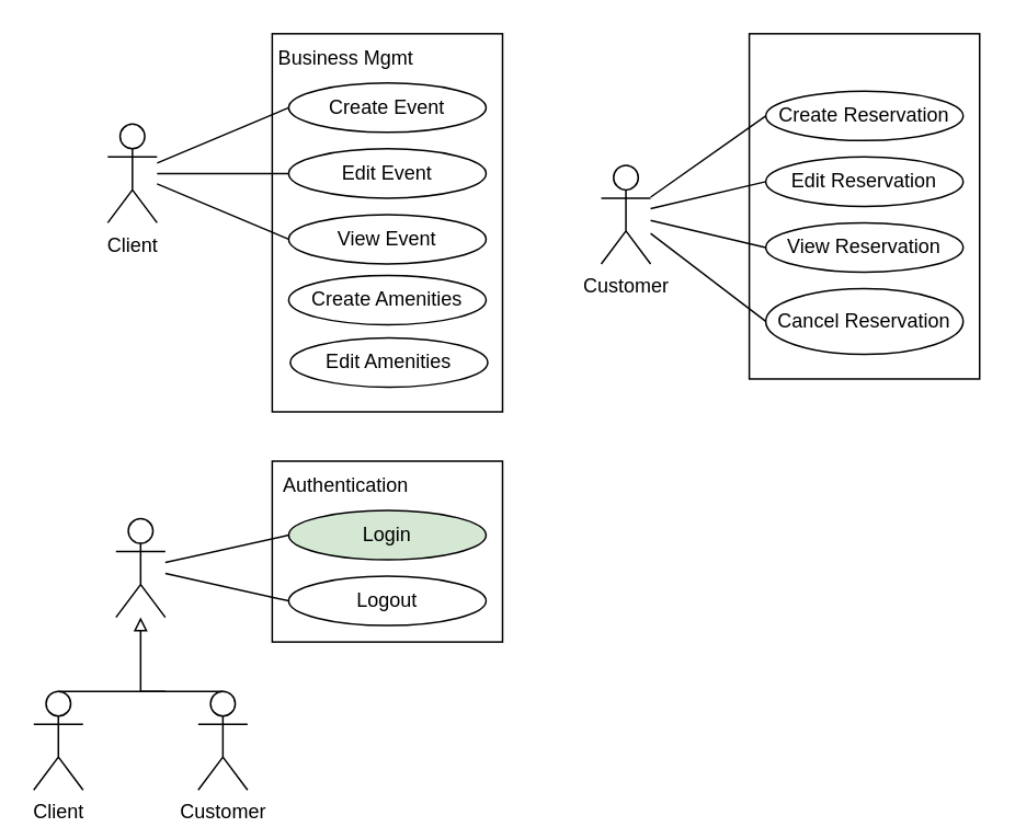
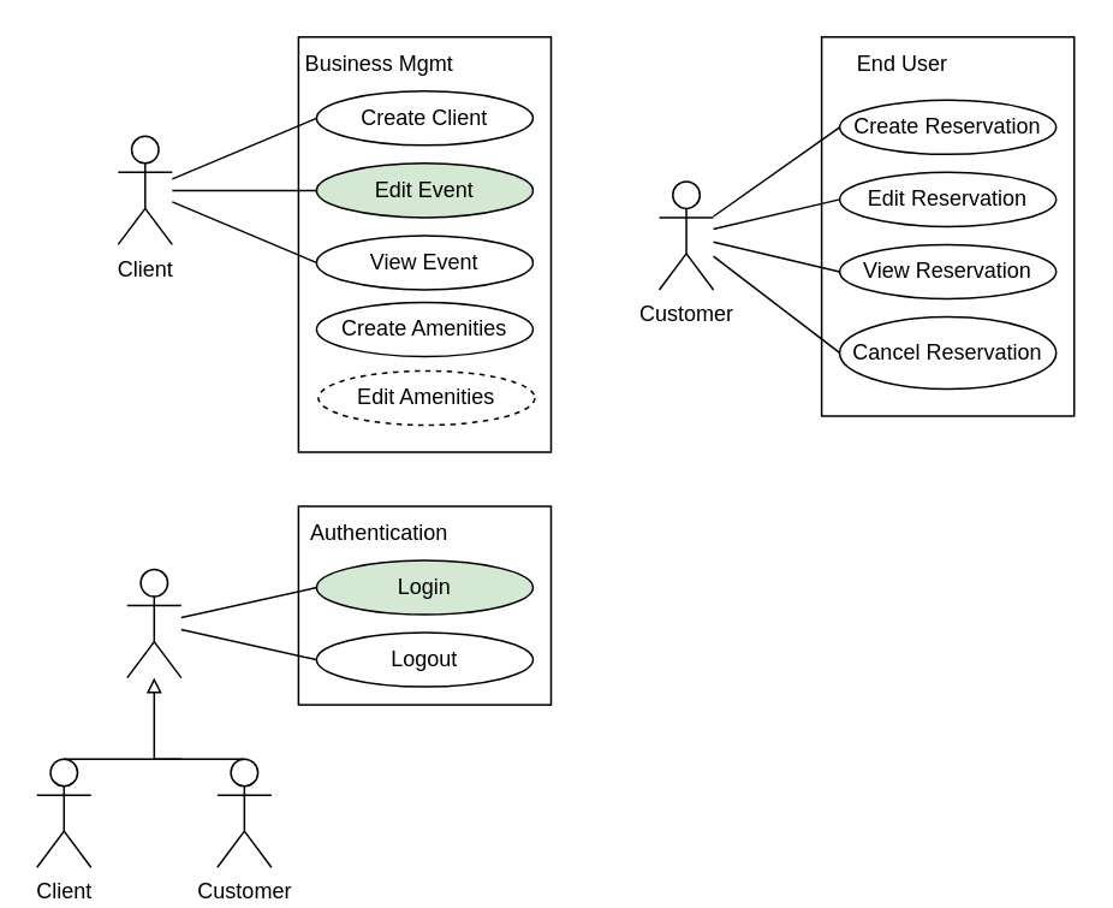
+ <mxCell id="32" value="End User" style="text;html=1;strokeColor=none;fillColor=none;align=center;verticalAlign=middle;whiteSpace=wrap;rounded=0;" parent="1" vertex="1"><mxGeometry x="455" y="20" width="90" height="30" as="geometry" /></mxCell>
- <mxCell id="4" value="Create Event" style="ellipse;whiteSpace=wrap;html=1;" parent="1" vertex="1"><mxGeometry x="175" y="50" width="120" height="30" as="geometry" /></mxCell>
+ <mxCell id="4" value="Create Client" style="ellipse;whiteSpace=wrap;html=1;" parent="1" vertex="1"><mxGeometry x="175" y="50" width="120" height="30" as="geometry" /></mxCell>
- <mxCell id="5" value="Edit Event" style="ellipse;whiteSpace=wrap;html=1;" parent="1" vertex="1"><mxGeometry x="175" y="90" width="120" height="30" as="geometry" /></mxCell>
+ <mxCell id="5" value="Edit Event" style="ellipse;whiteSpace=wrap;html=1;fillColor=#d5e8d4;" parent="1" vertex="1"><mxGeometry x="175" y="90" width="120" height="30" as="geometry" /></mxCell>
- <mxCell id="34" value="Edit Amenities" style="ellipse;whiteSpace=wrap;html=1;" vertex="1" parent="1"><mxGeometry x="176" y="205" width="120" height="30" as="geometry" /></mxCell>
+ <mxCell id="34" value="Edit Amenities" style="ellipse;whiteSpace=wrap;html=1;dashed=1;" vertex="1" parent="1"><mxGeometry x="176" y="205" width="120" height="30" as="geometry" /></mxCell>
